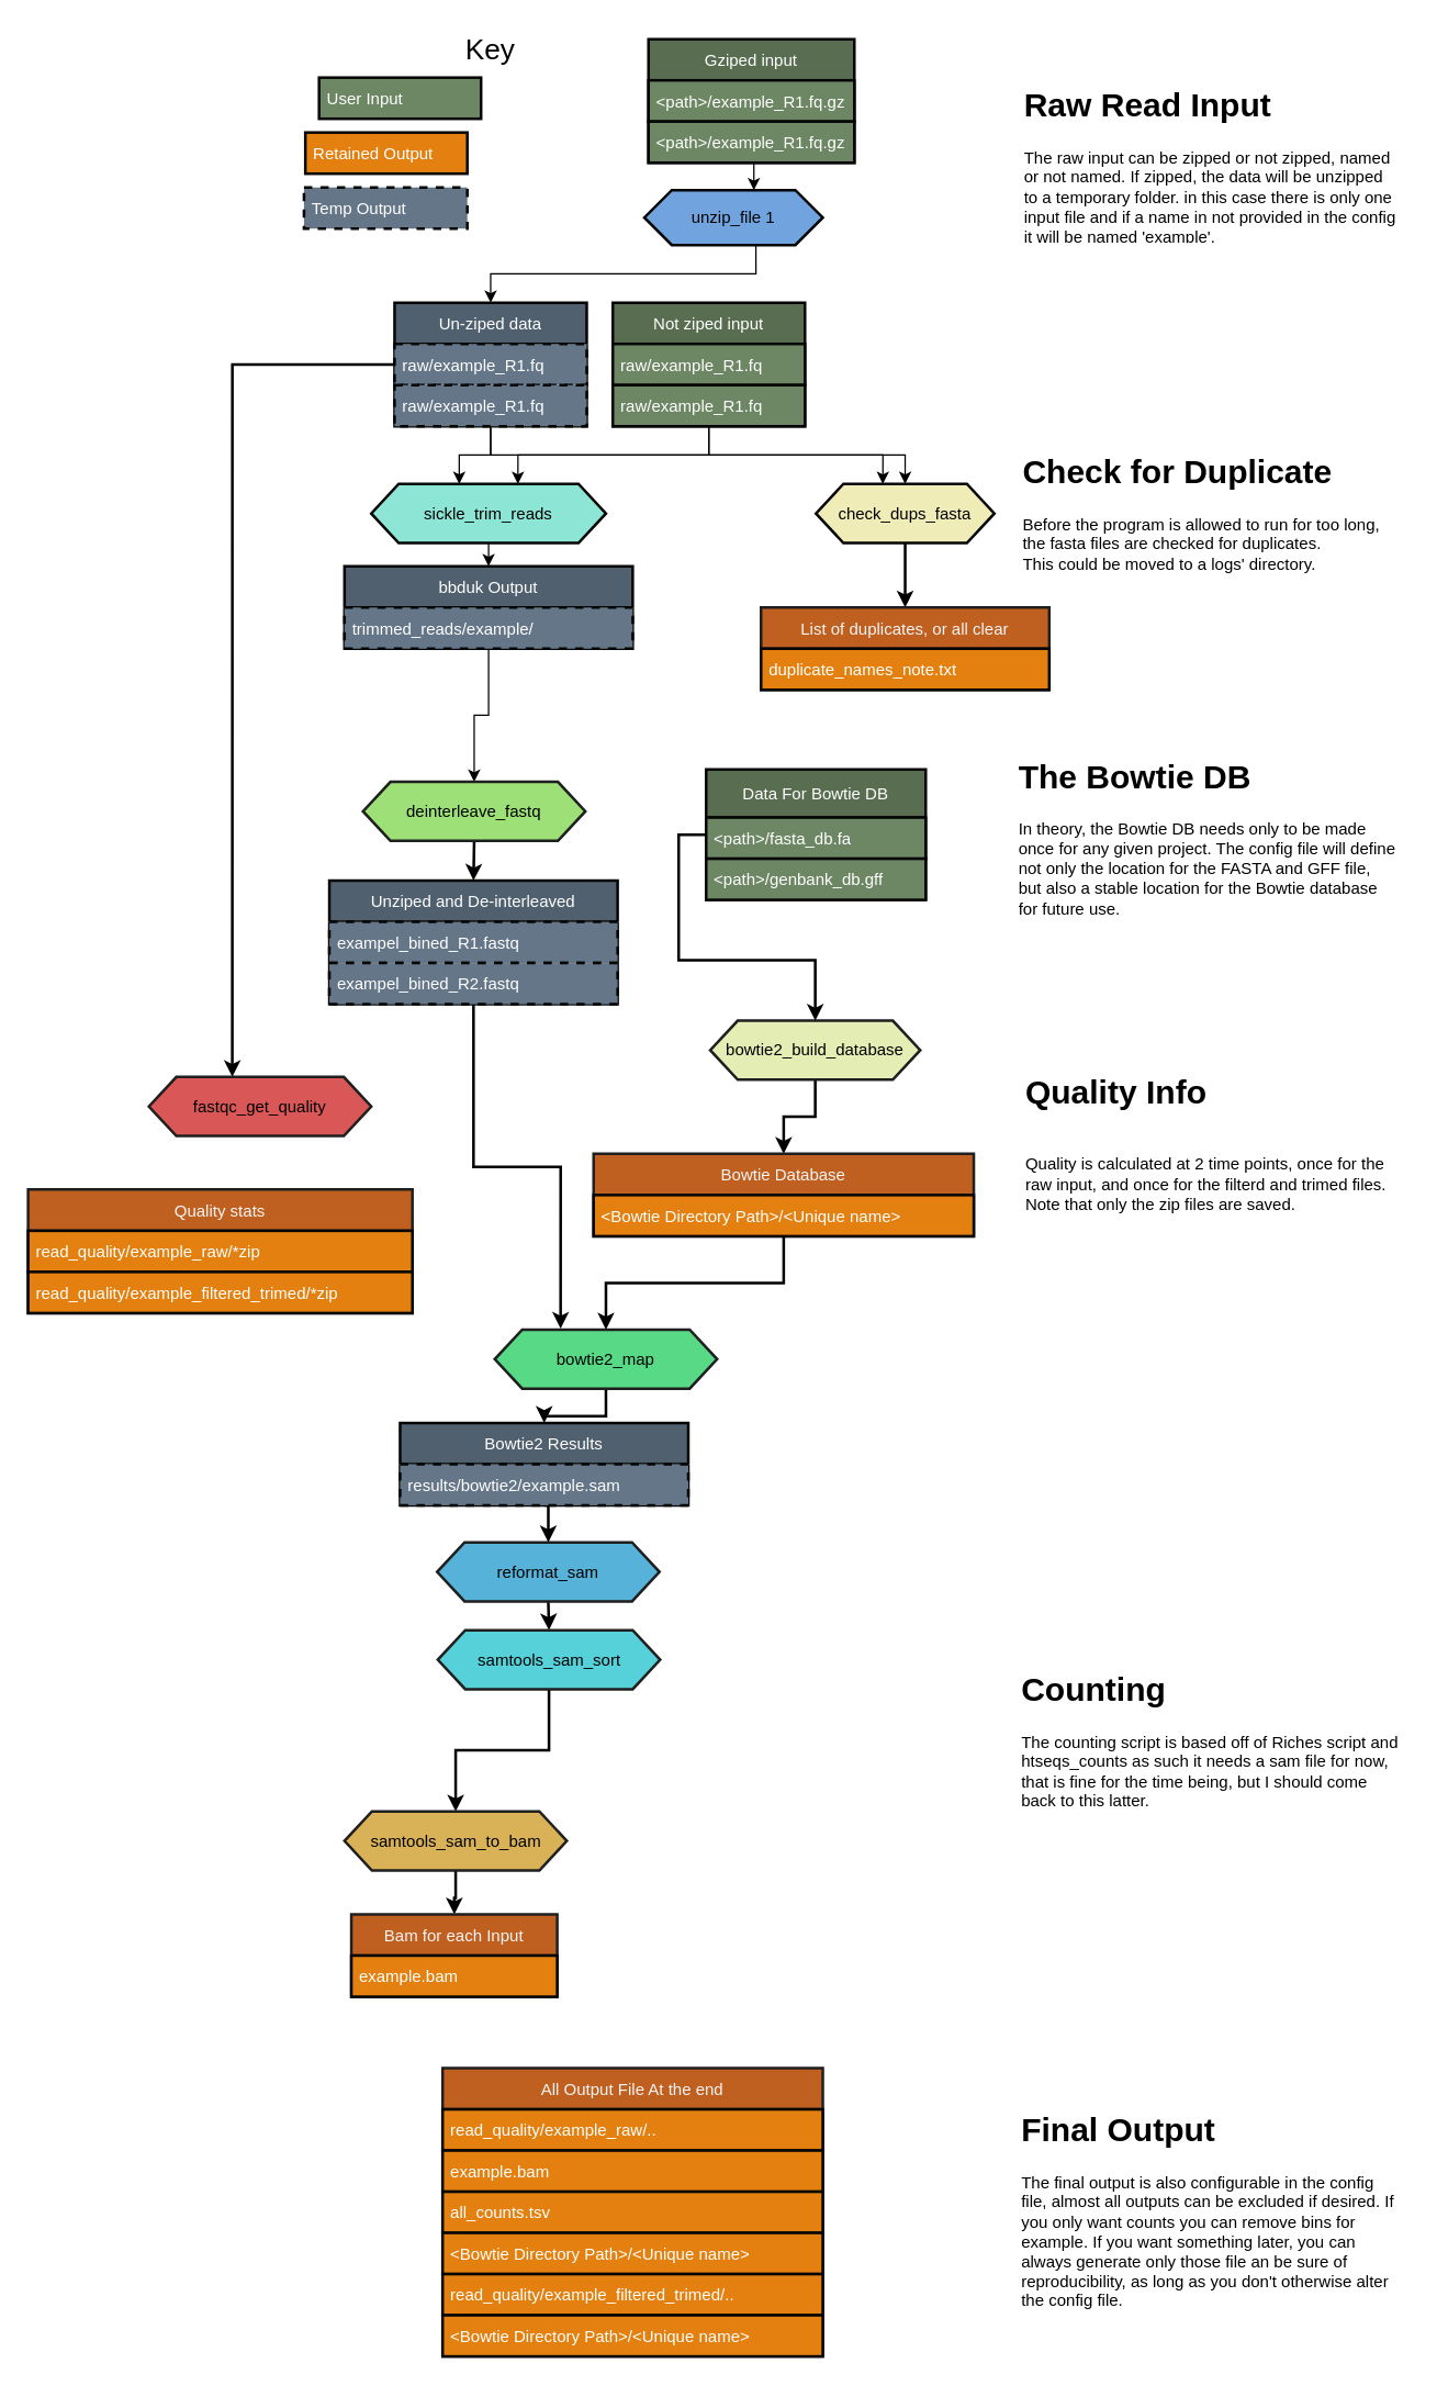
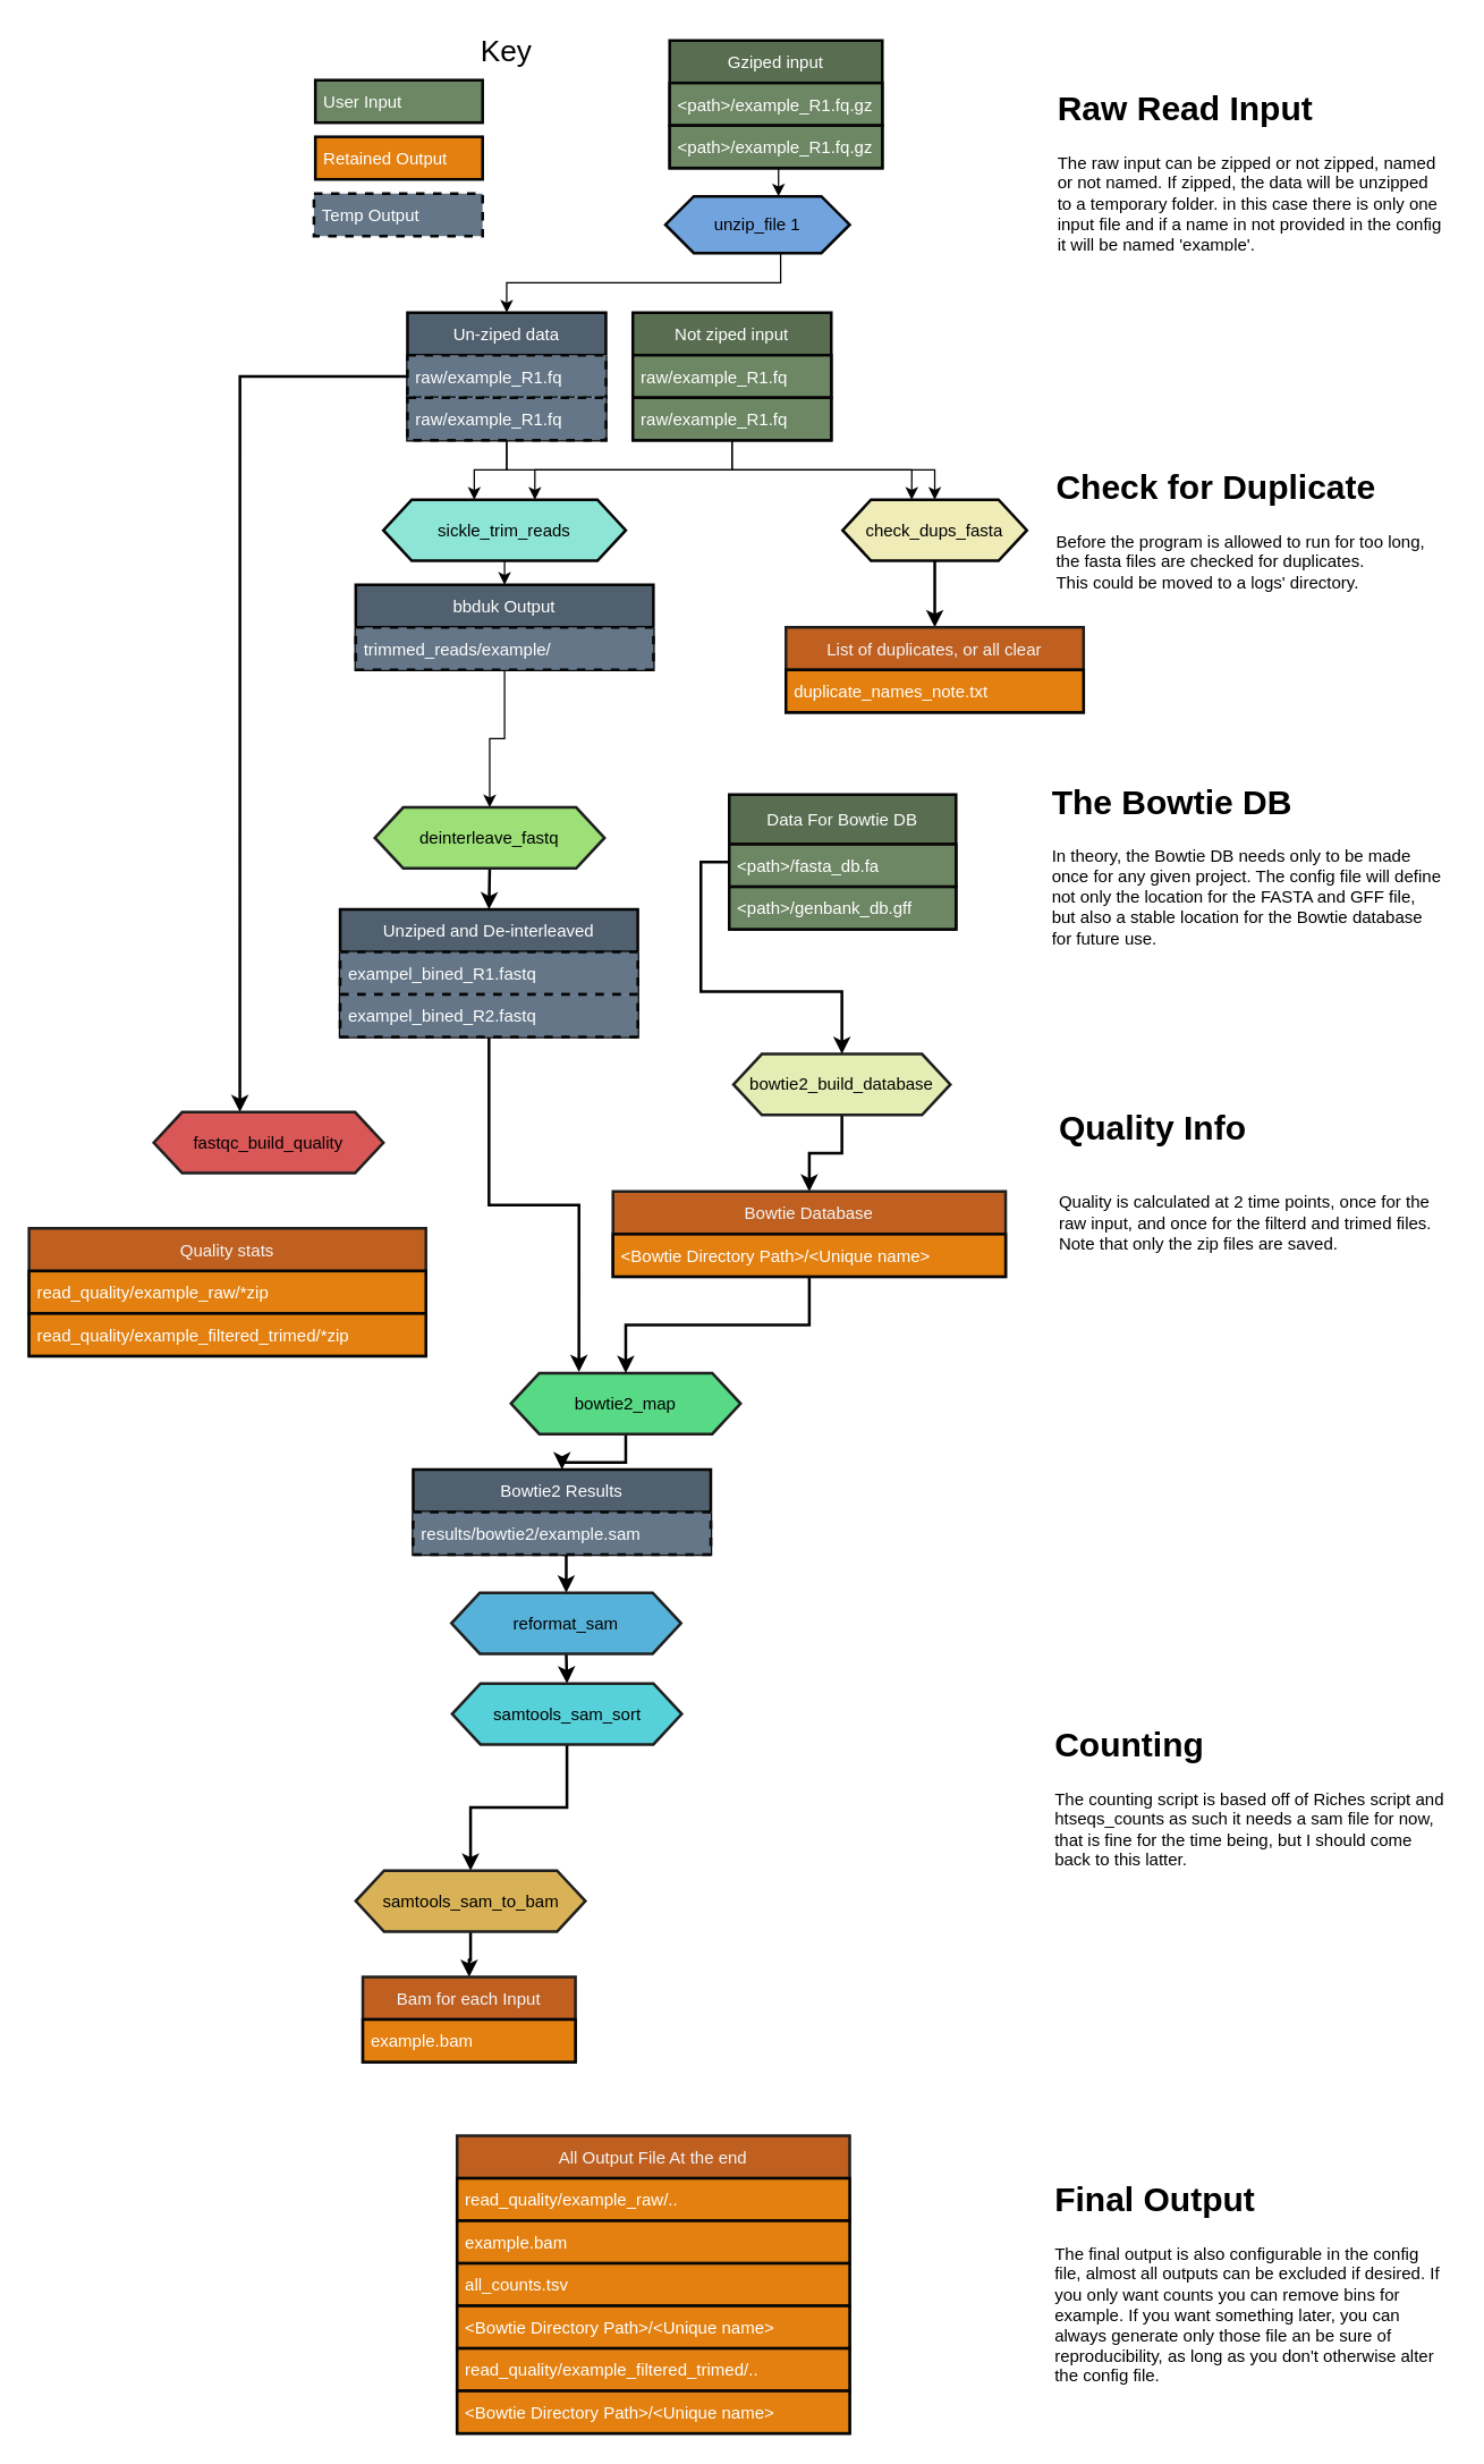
- <mxCell id="77" value="User Input" style="text;strokeColor=#050505;fillColor=#6d8764;align=left;verticalAlign=middle;spacingLeft=4;spacingRight=4;overflow=hidden;points=[[0,0.5],[1,0.5]];portConstraint=eastwest;rotatable=0;fontColor=#ffffff;strokeWidth=2;" parent="1" vertex="1"><mxGeometry x="232" y="56" width="118" height="30" as="geometry" /></mxCell>
+ <mxCell id="77" value="User Input" style="text;strokeColor=#050505;fillColor=#6d8764;align=left;verticalAlign=middle;spacingLeft=4;spacingRight=4;overflow=hidden;points=[[0,0.5],[1,0.5]];portConstraint=eastwest;rotatable=0;fontColor=#ffffff;strokeWidth=2;" parent="1" vertex="1"><mxGeometry x="222" y="56" width="118" height="30" as="geometry" /></mxCell>
- <mxCell id="47" value="fastqc_get_quality" style="shape=hexagon;perimeter=hexagonPerimeter2;whiteSpace=wrap;html=1;fixedSize=1;fillColor=#d95757;fontColor=#000000;strokeColor=#1F1F1F;strokeWidth=2;" parent="1" vertex="1"><mxGeometry x="108" y="784" width="162" height="43" as="geometry" /></mxCell>
+ <mxCell id="47" value="fastqc_build_quality" style="shape=hexagon;perimeter=hexagonPerimeter2;whiteSpace=wrap;html=1;fixedSize=1;fillColor=#d95757;fontColor=#000000;strokeColor=#1F1F1F;strokeWidth=2;" parent="1" vertex="1"><mxGeometry x="108" y="784" width="162" height="43" as="geometry" /></mxCell>
